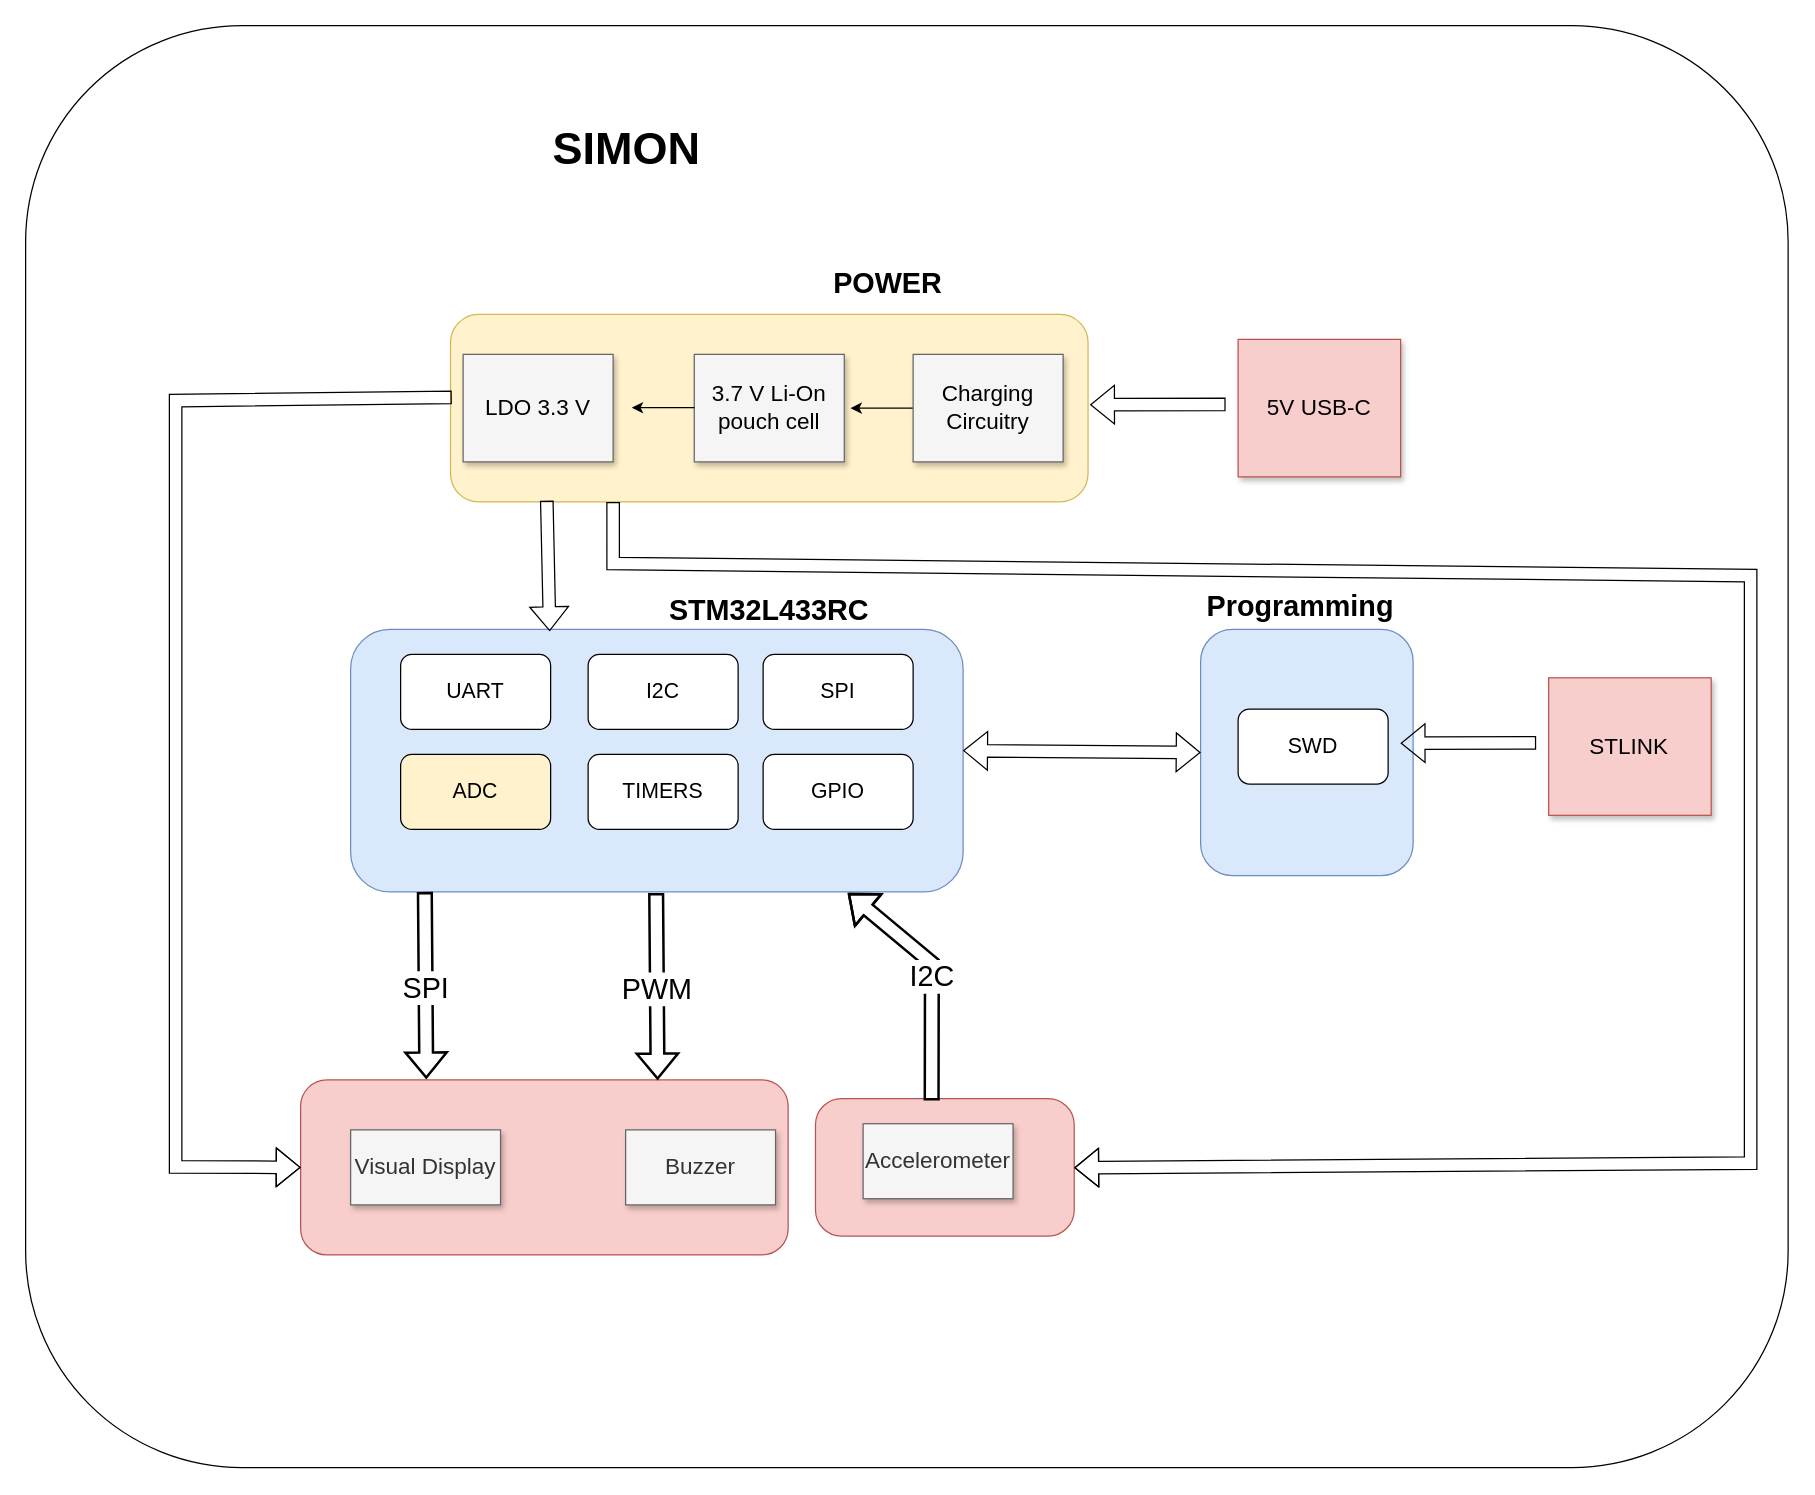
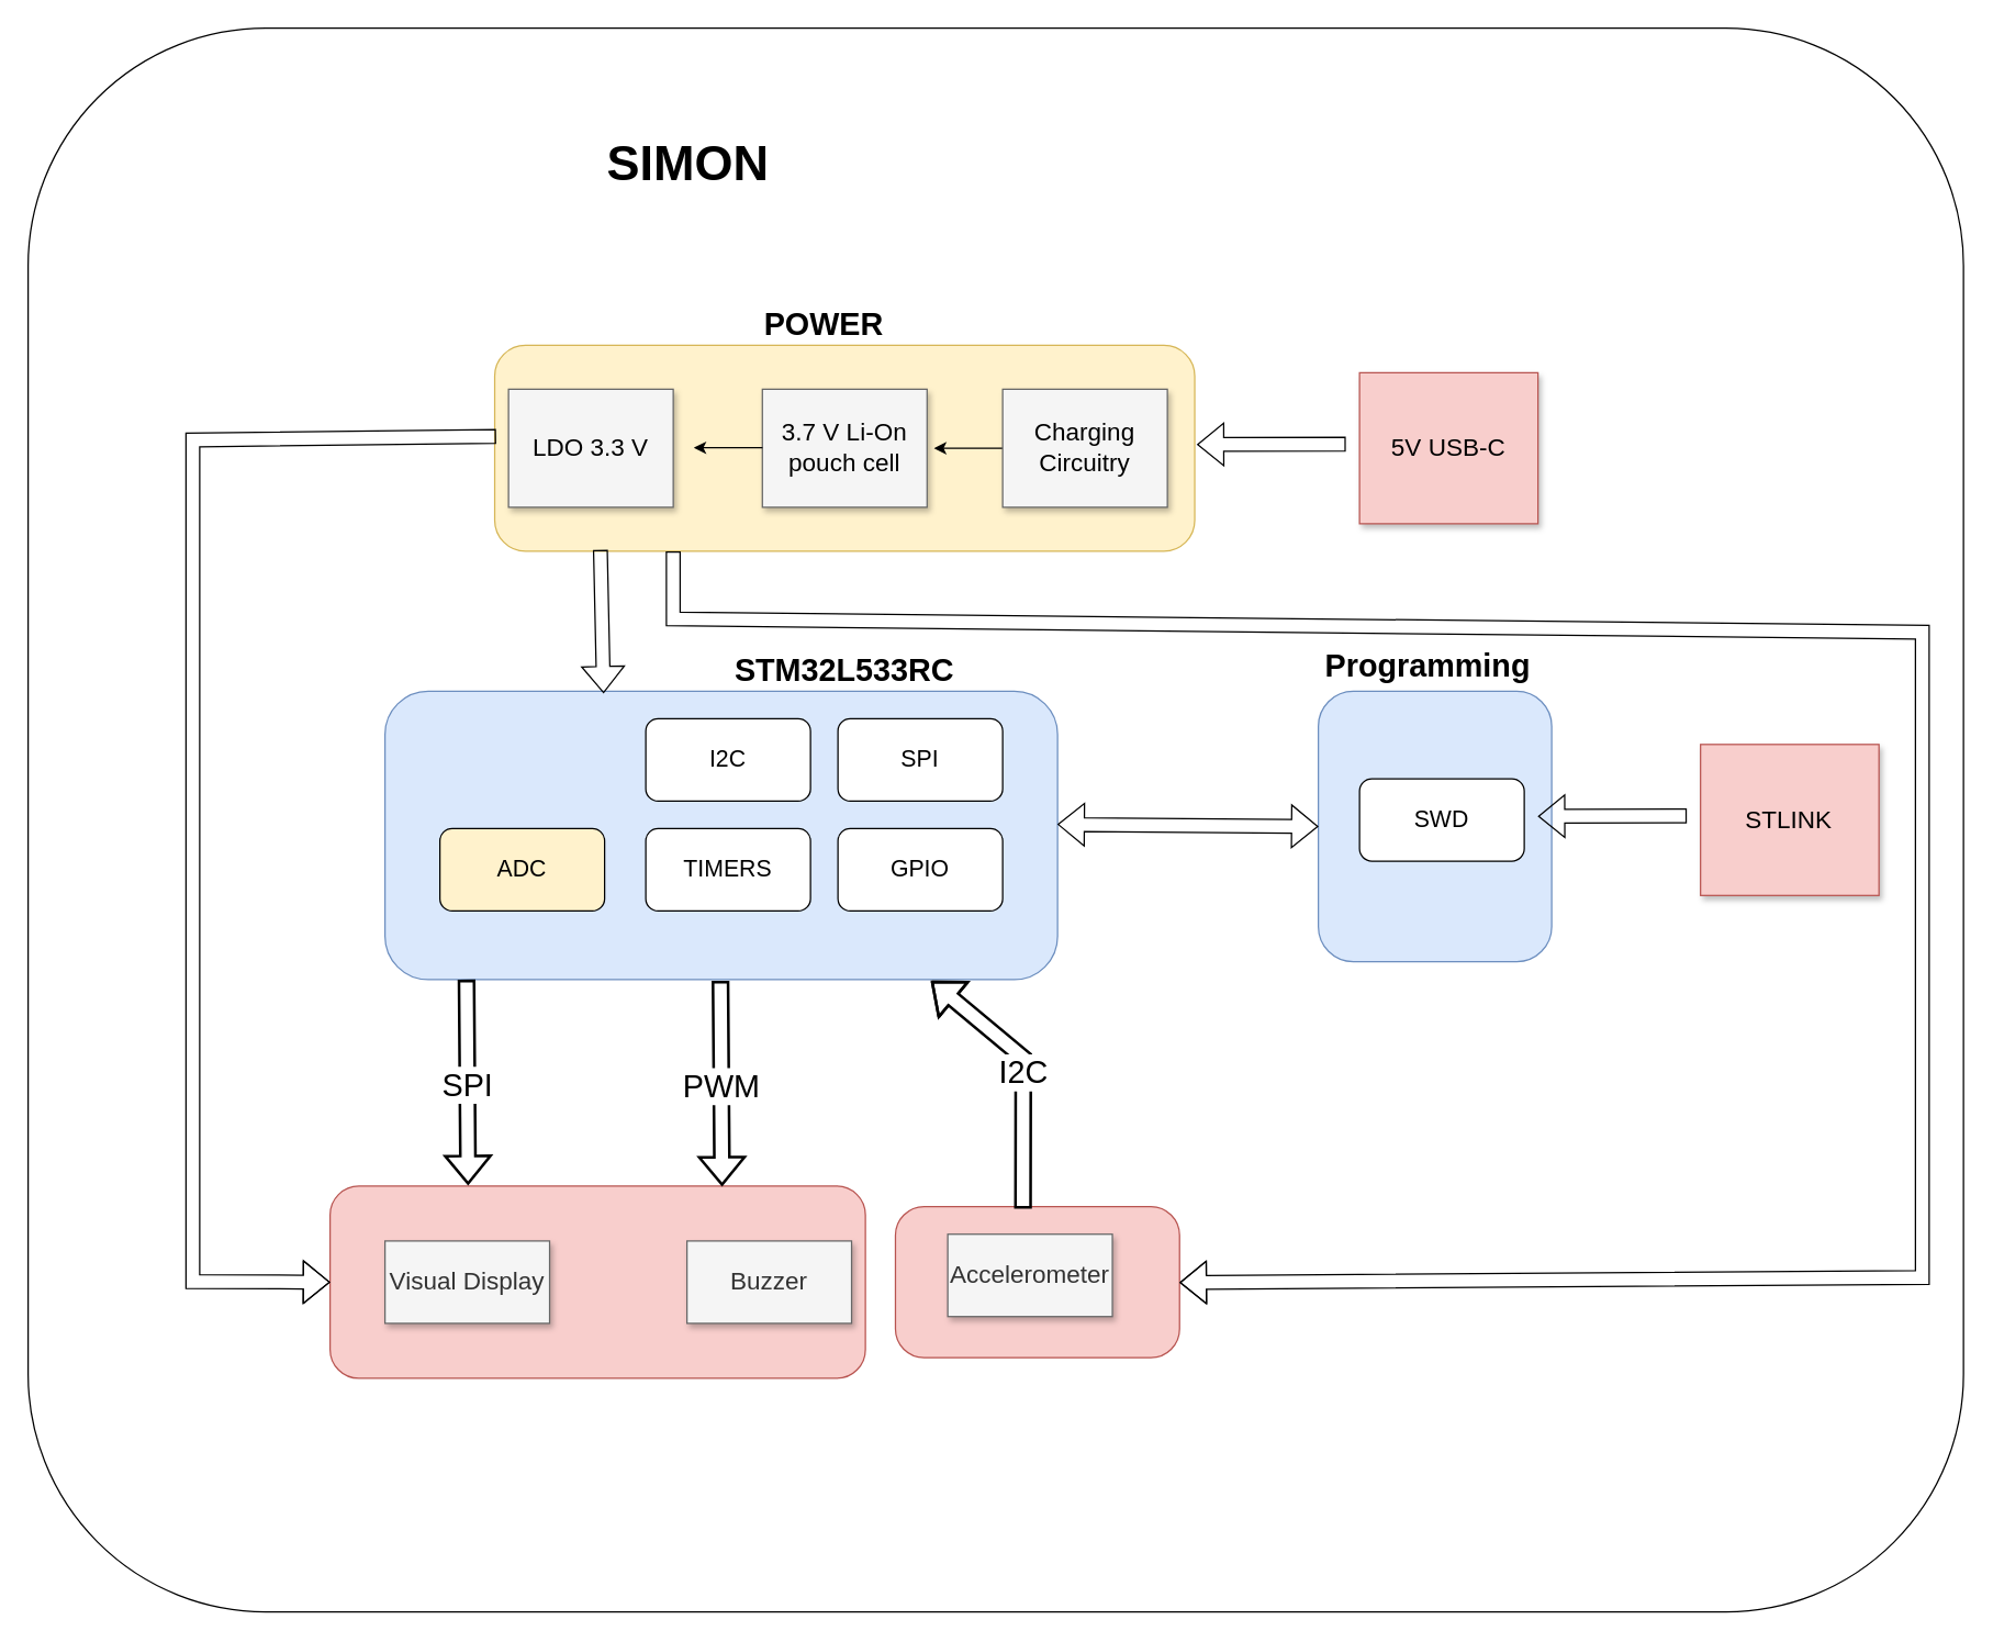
- <mxCell id="21" value="&lt;b&gt;&lt;font style=&quot;font-size: 23px;&quot;&gt;POWER&lt;/font&gt;&lt;/b&gt;" style="text;html=1;align=center;verticalAlign=middle;whiteSpace=wrap;rounded=0;" parent="1" vertex="1"><mxGeometry x="640" y="211" width="140" height="30" as="geometry" /></mxCell>
+ <mxCell id="21" value="&lt;b&gt;&lt;font style=&quot;font-size: 23px;&quot;&gt;POWER&lt;/font&gt;&lt;/b&gt;" style="text;html=1;align=center;verticalAlign=middle;whiteSpace=wrap;rounded=0;" parent="1" vertex="1"><mxGeometry x="530" y="221" width="140" height="30" as="geometry" /></mxCell>
- <mxCell id="13" value="&lt;span style=&quot;font-size: 23px;&quot;&gt;&lt;b&gt;STM32L433RC&lt;/b&gt;&lt;/span&gt;" style="text;html=1;align=center;verticalAlign=middle;whiteSpace=wrap;rounded=0;" parent="1" vertex="1"><mxGeometry x="544.93" y="473" width="140" height="30" as="geometry" /></mxCell>
+ <mxCell id="13" value="&lt;span style=&quot;font-size: 23px;&quot;&gt;&lt;b&gt;STM32L533RC&lt;/b&gt;&lt;/span&gt;" style="text;html=1;align=center;verticalAlign=middle;whiteSpace=wrap;rounded=0;" parent="1" vertex="1"><mxGeometry x="544.93" y="473" width="140" height="30" as="geometry" /></mxCell>
- <mxCell id="15" value="&lt;span style=&quot;font-size: 17px;&quot;&gt;UART&lt;/span&gt;" style="rounded=1;whiteSpace=wrap;html=1;" parent="1" vertex="1"><mxGeometry x="320" y="523" width="120" height="60" as="geometry" /></mxCell>
